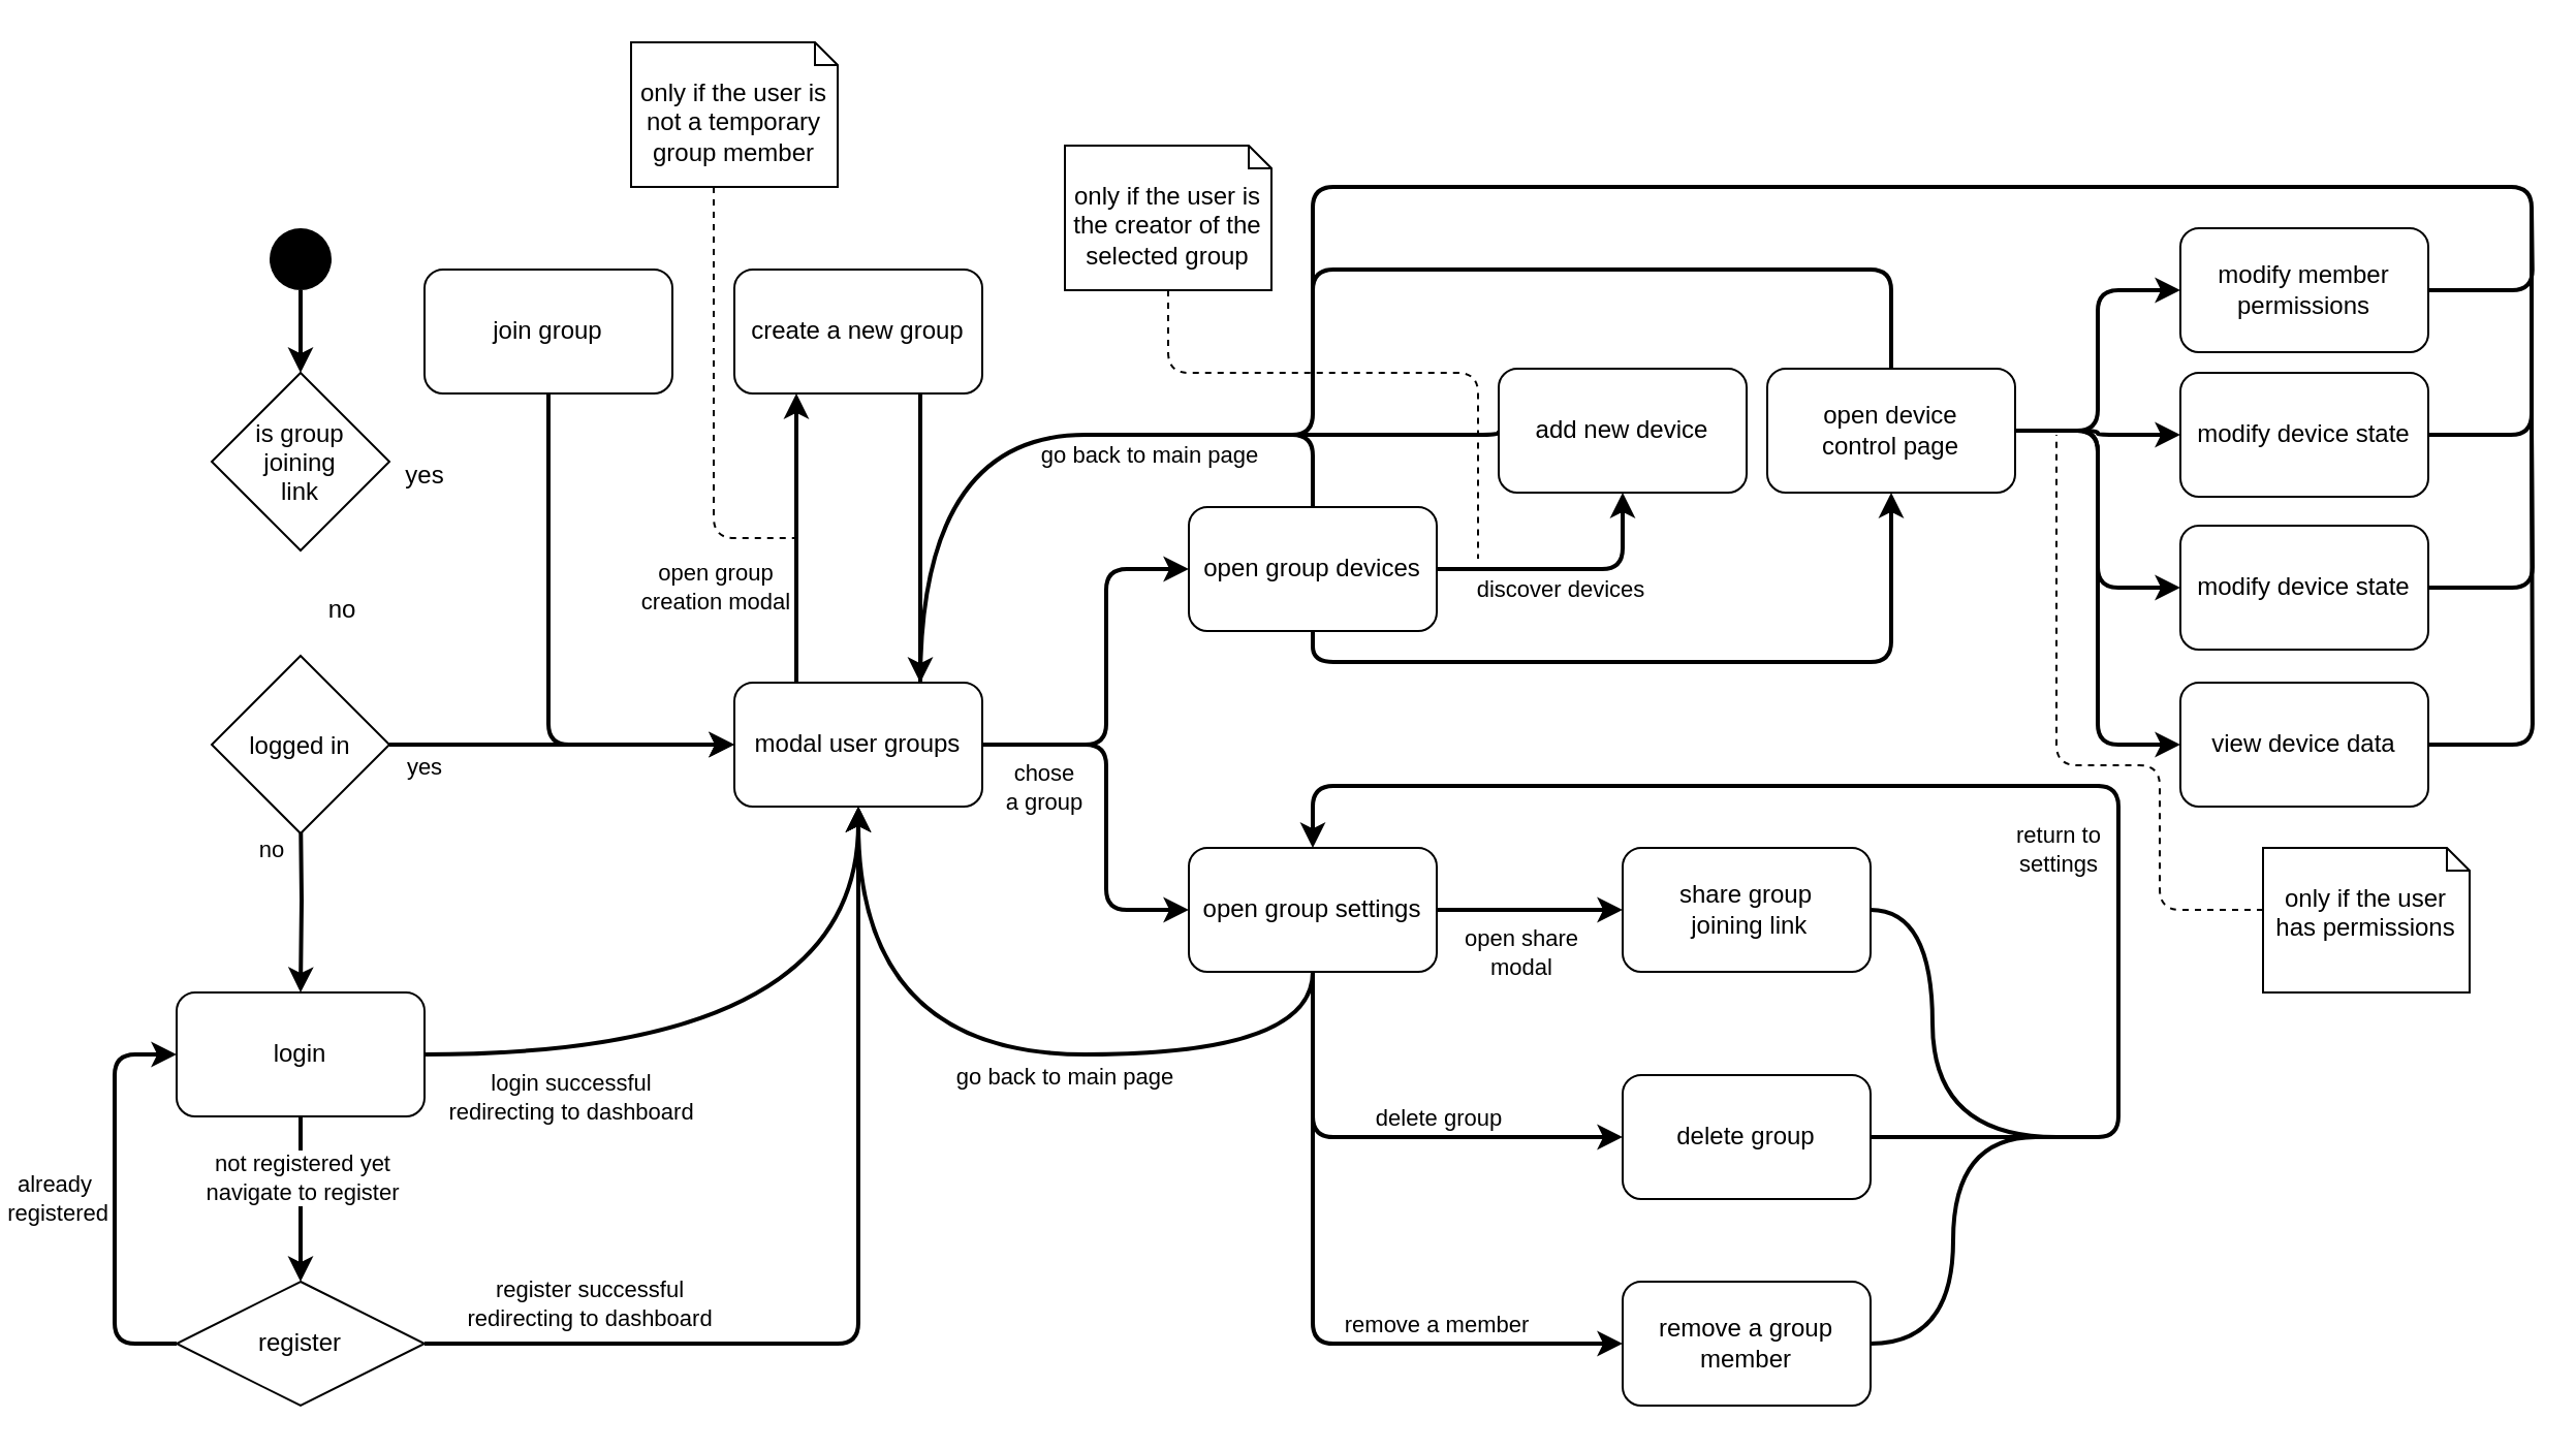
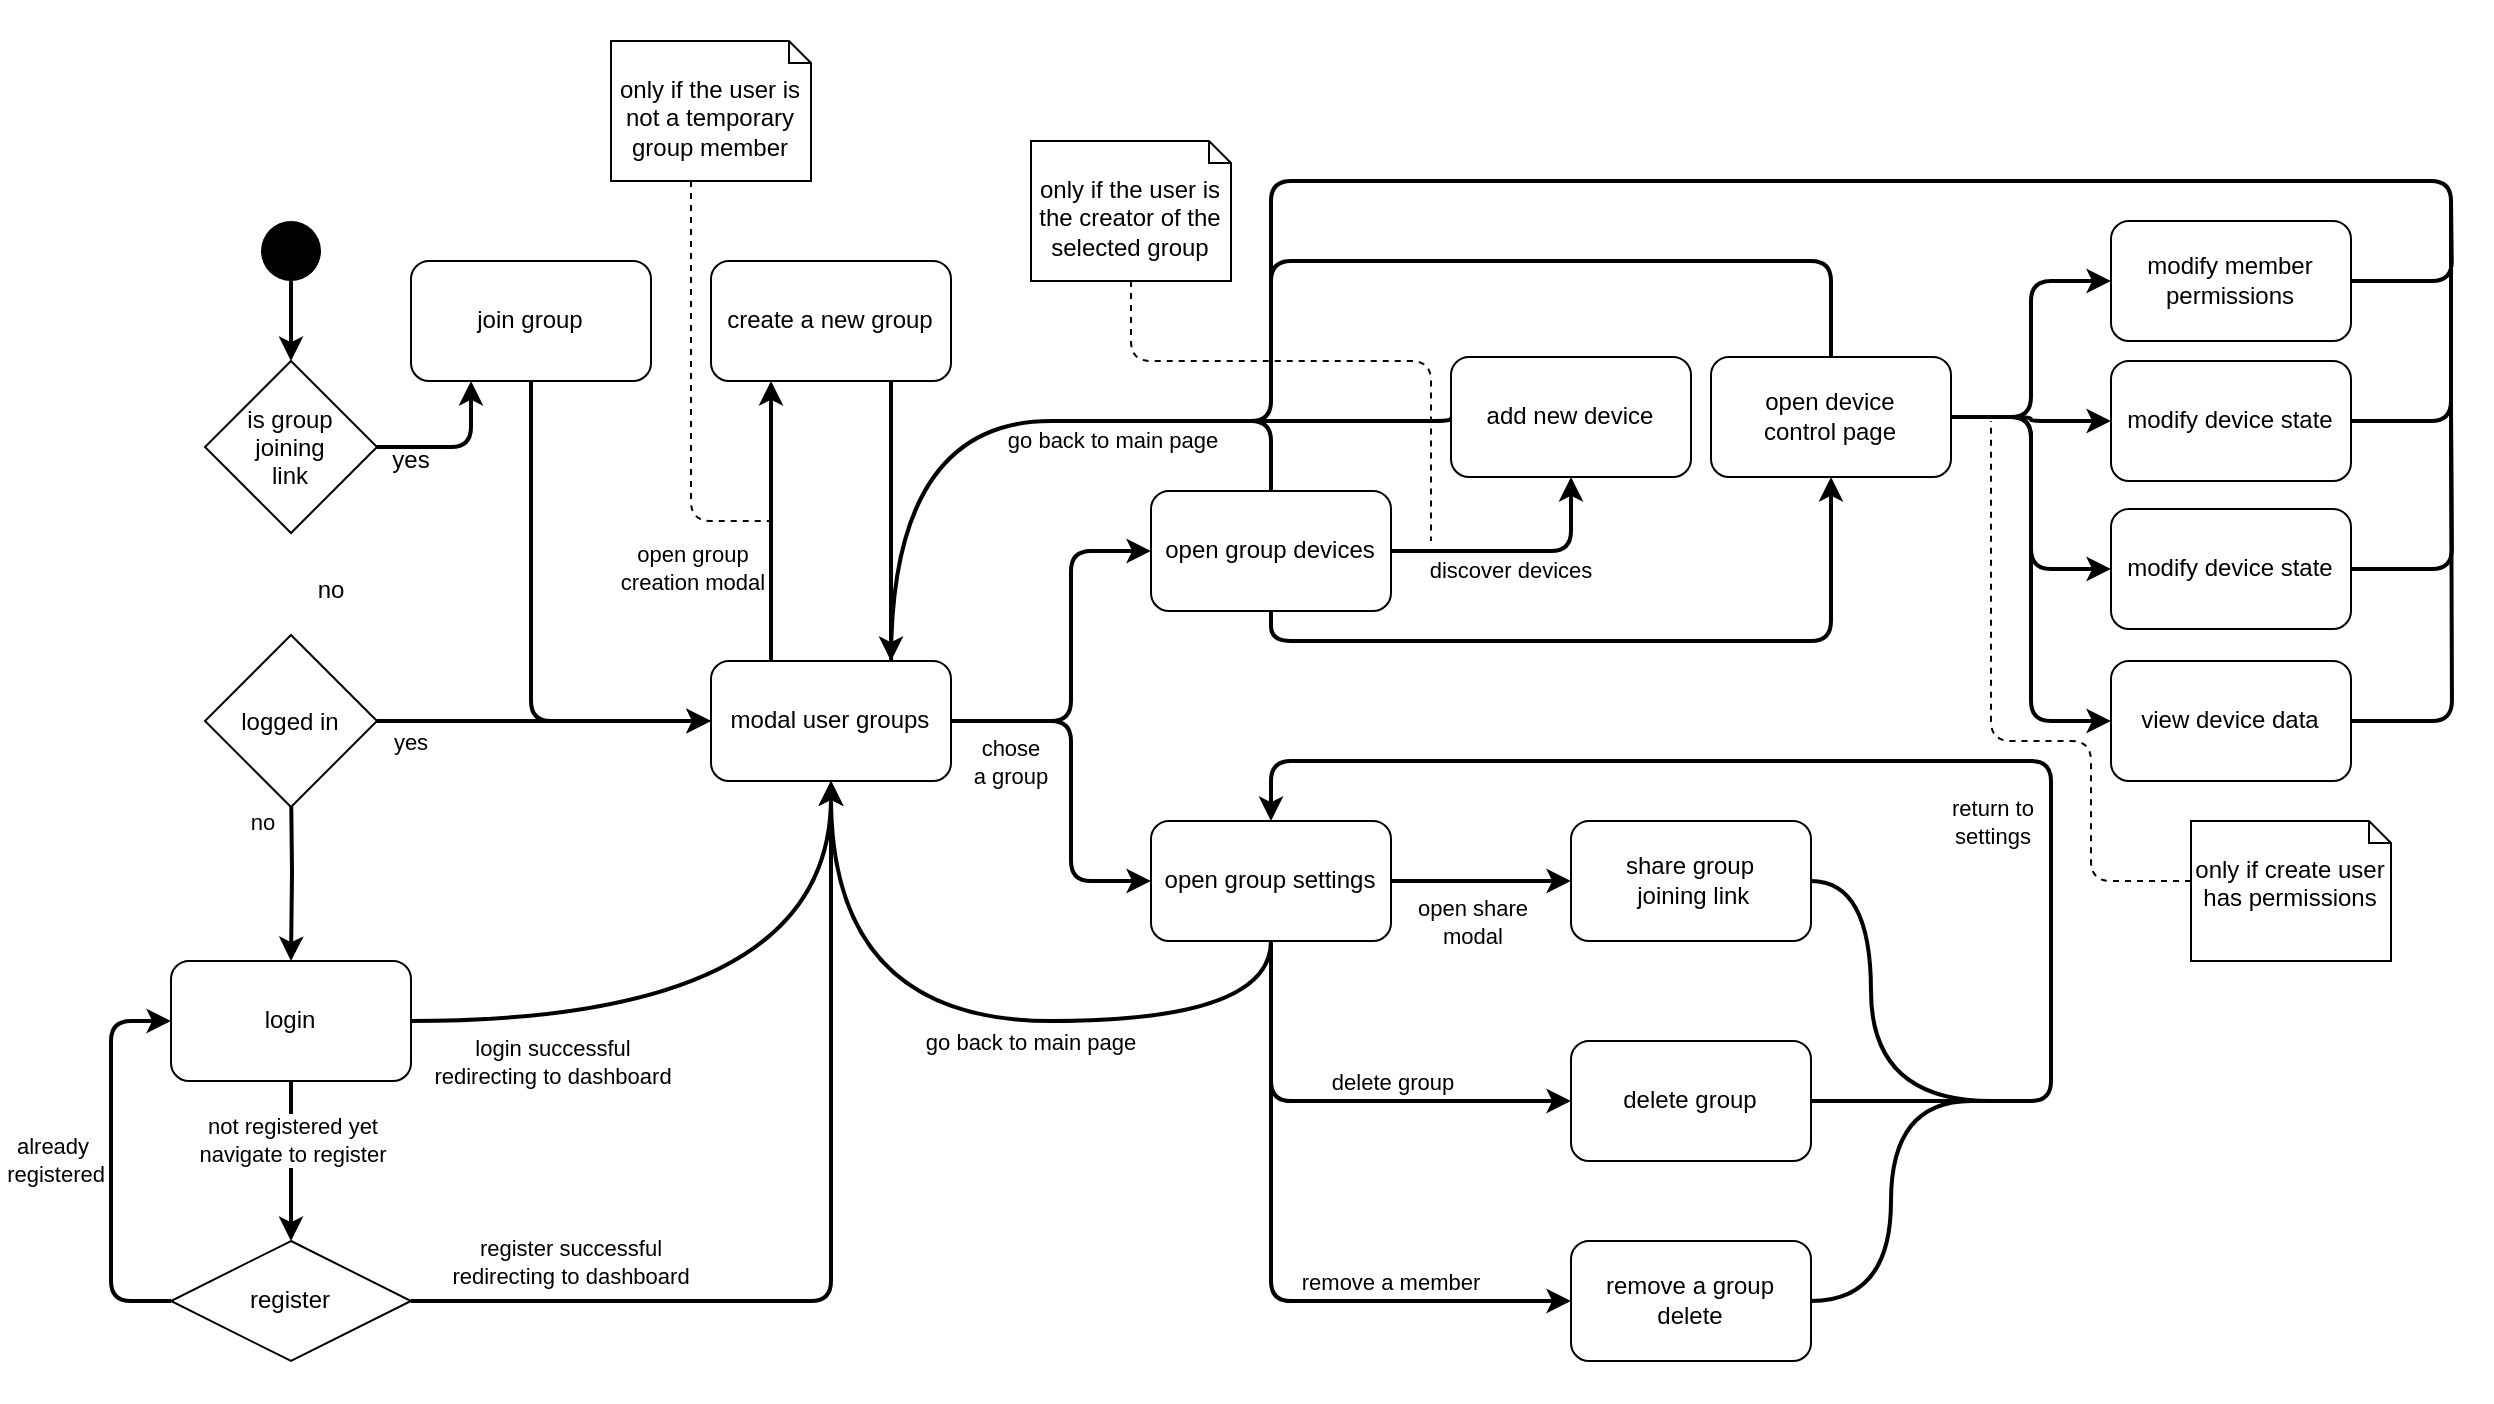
+ <mxCell id="65" style="edgeStyle=orthogonalEdgeStyle;rounded=1;sketch=0;jumpStyle=none;jumpSize=10;orthogonalLoop=1;jettySize=auto;html=1;entryX=0.25;entryY=1;entryDx=0;entryDy=0;shadow=0;endArrow=classic;endFill=1;strokeWidth=2;" edge="1" parent="1" source="66" target="70"><mxGeometry relative="1" as="geometry"><Array as="points"><mxPoint x="200" y="223" /></Array></mxGeometry></mxCell>
- <mxCell id="77" value="only if the user has permissions" style="shape=note2;boundedLbl=1;whiteSpace=wrap;html=1;size=11;verticalAlign=top;align=center;" vertex="1" parent="1"><mxGeometry x="1060" y="410" width="100" height="70" as="geometry" /></mxCell>
+ <mxCell id="77" value="only if create user has permissions" style="shape=note2;boundedLbl=1;whiteSpace=wrap;html=1;size=11;verticalAlign=top;align=center;" vertex="1" parent="1"><mxGeometry x="1060" y="410" width="100" height="70" as="geometry" /></mxCell>
- <mxCell id="48" value="remove a group member" style="rounded=1;whiteSpace=wrap;html=1;" vertex="1" parent="1"><mxGeometry x="750" y="620" width="120" height="60" as="geometry" /></mxCell>
+ <mxCell id="48" value="remove a group delete" style="rounded=1;whiteSpace=wrap;html=1;" vertex="1" parent="1"><mxGeometry x="750" y="620" width="120" height="60" as="geometry" /></mxCell>
